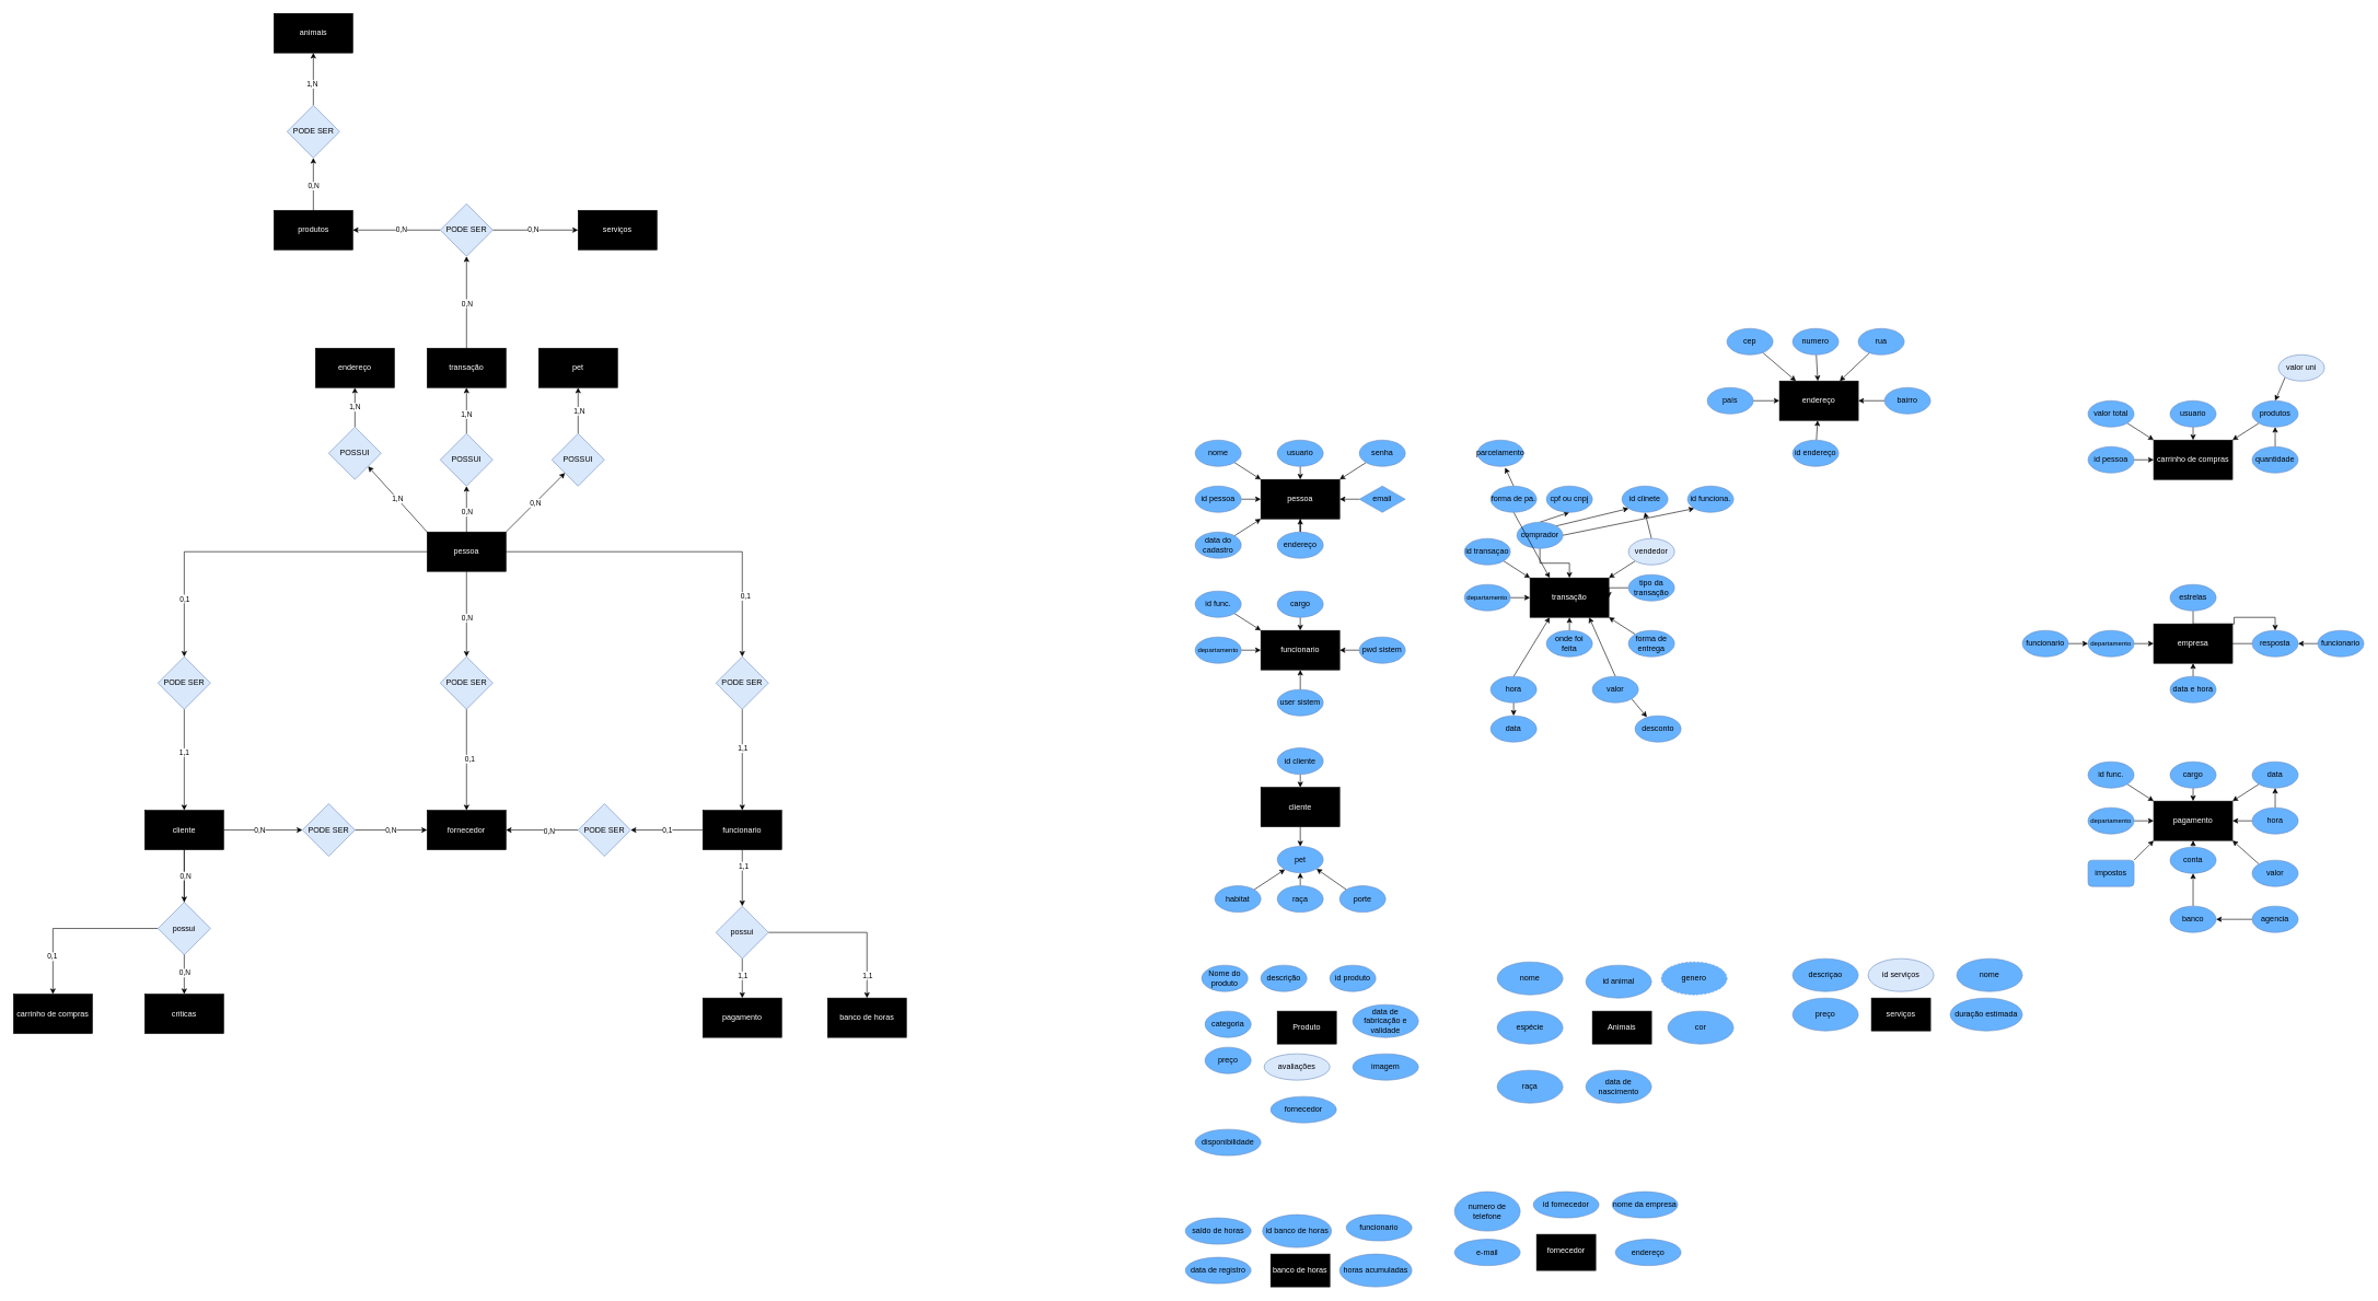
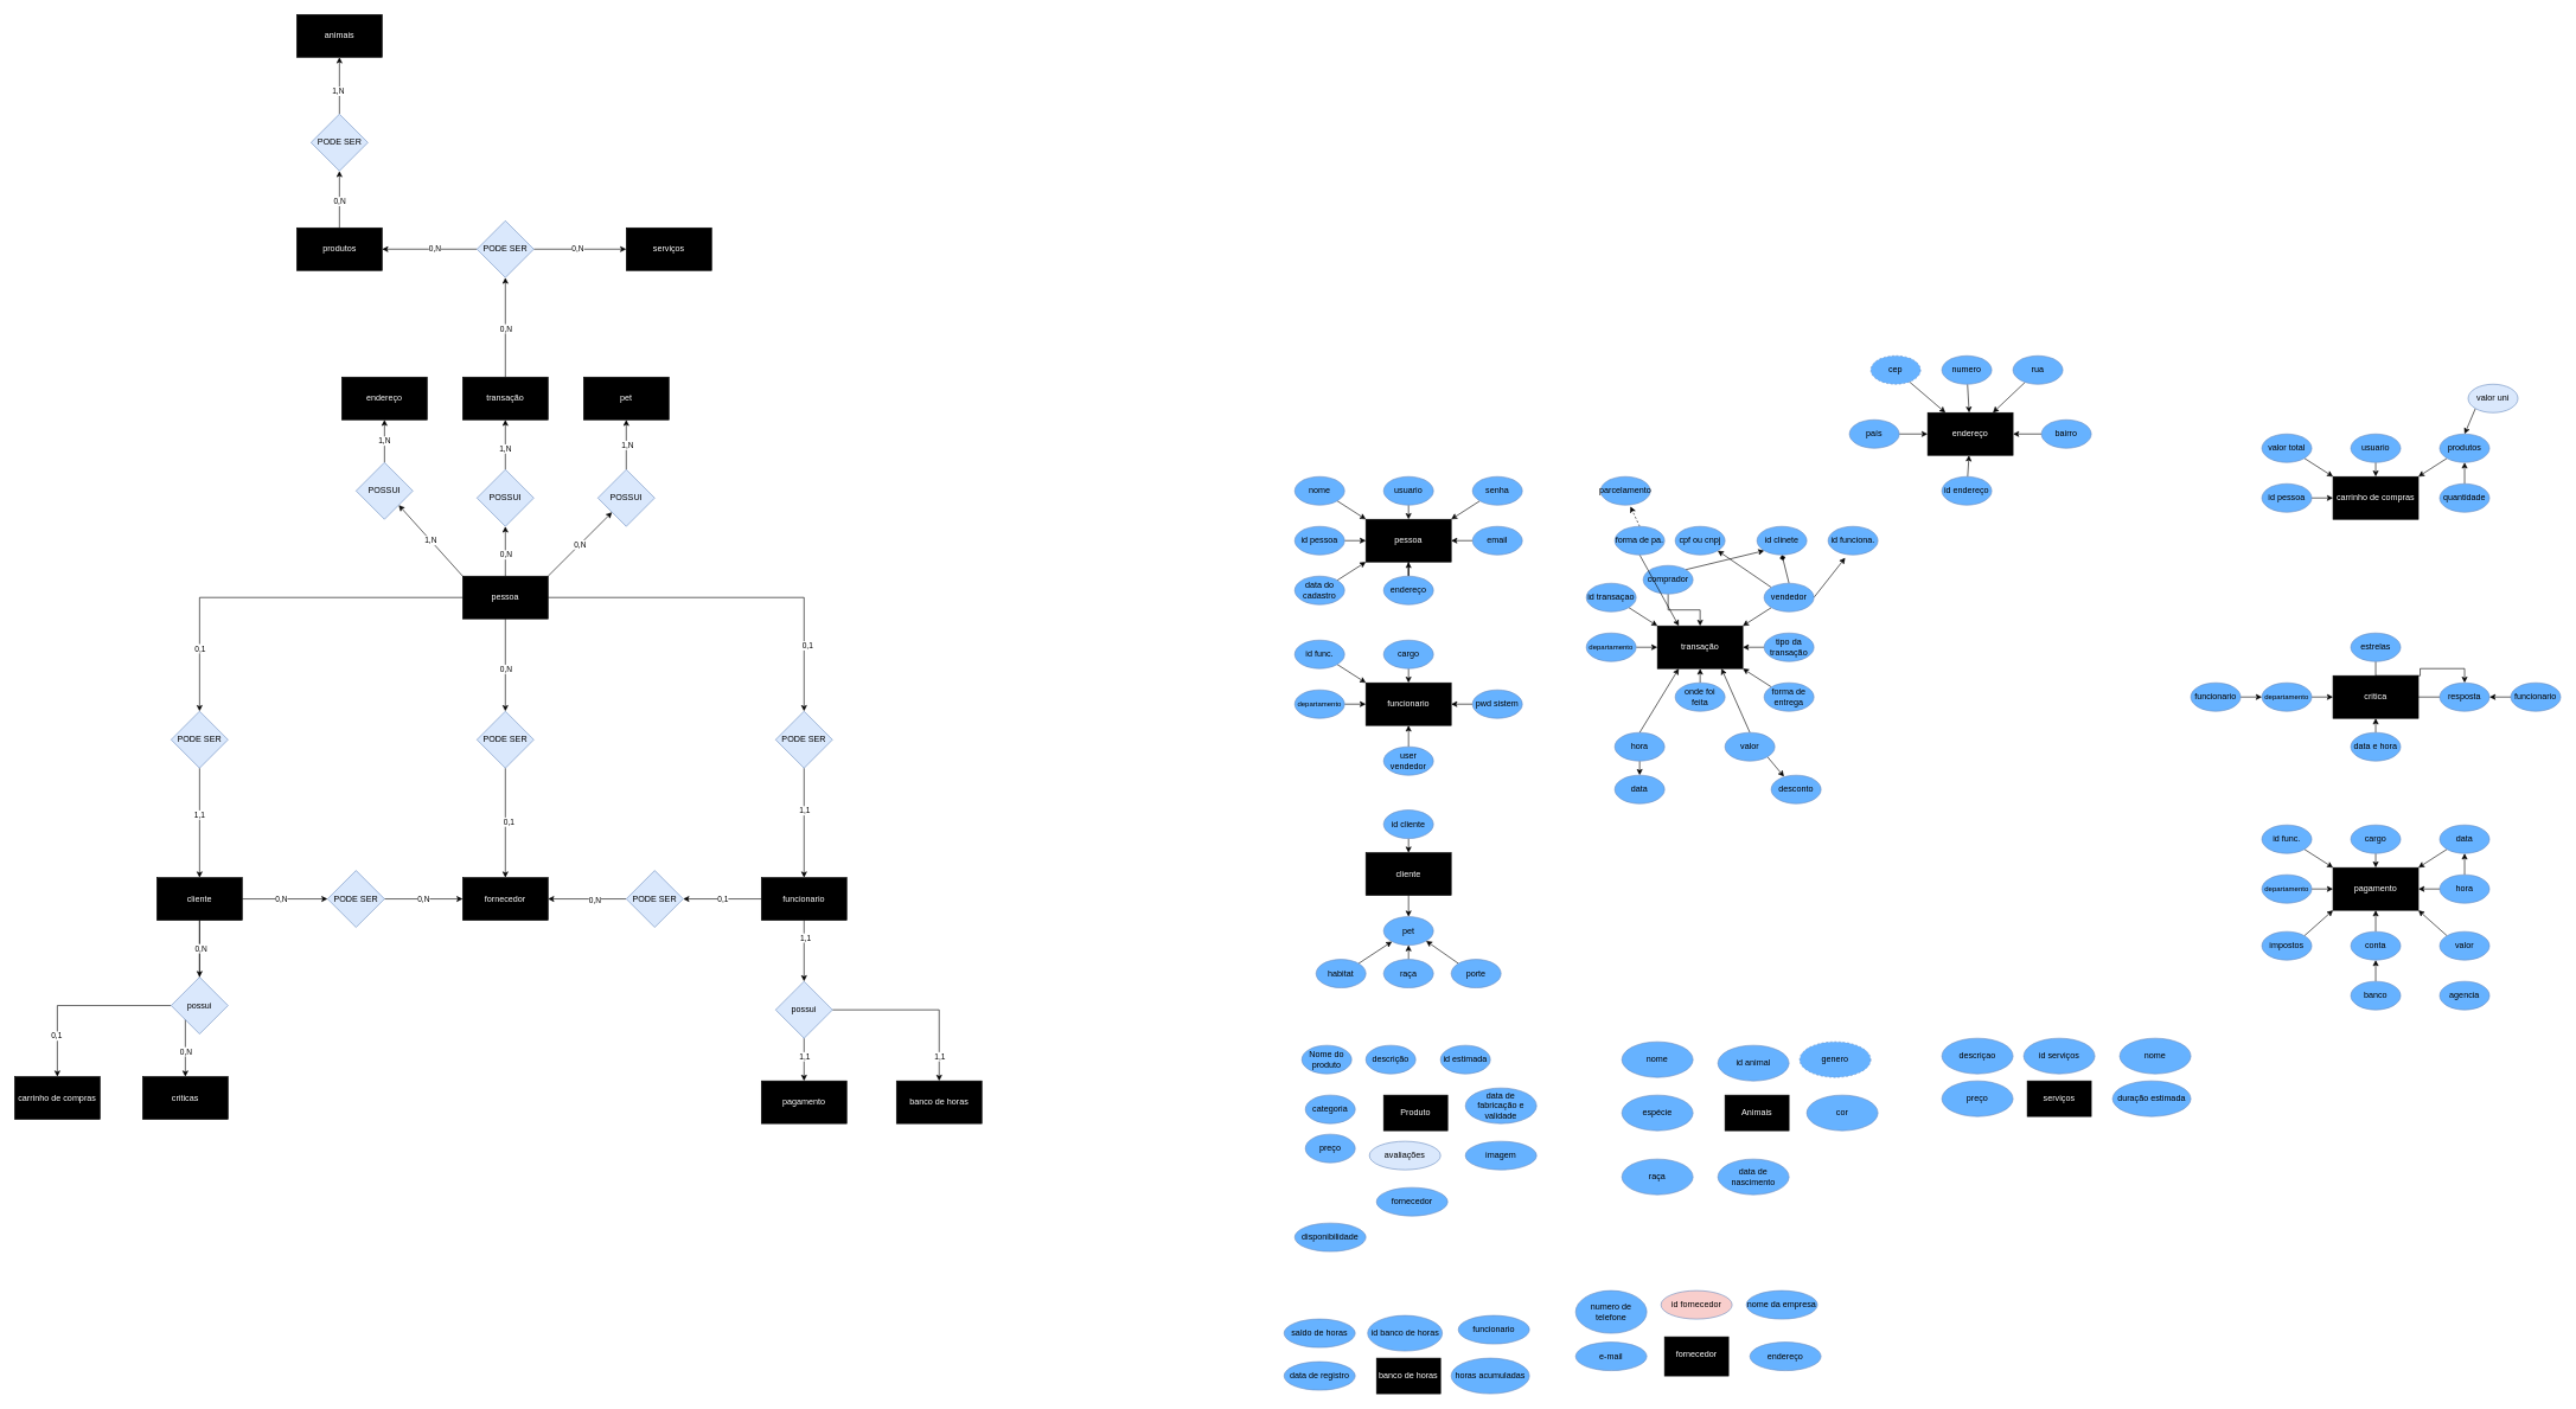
- <mxCell id="96" value="cep" style="ellipse;whiteSpace=wrap;html=1;fillColor=#66B2FF;strokeColor=#6c8ebf;" parent="1" vertex="1"><mxGeometry x="2630" y="500" width="70" height="40" as="geometry" /></mxCell>
+ <mxCell id="96" value="cep" style="ellipse;whiteSpace=wrap;html=1;fillColor=#66B2FF;strokeColor=#6c8ebf;dashed=1;" parent="1" vertex="1"><mxGeometry x="2630" y="500" width="70" height="40" as="geometry" /></mxCell>
- <mxCell id="92" style="edgeStyle=none;rounded=0;orthogonalLoop=1;jettySize=auto;html=1;exitX=0.5;exitY=0;exitDx=0;exitDy=0;entryX=0.6;entryY=1.05;entryDx=0;entryDy=0;entryPerimeter=0;" parent="1" source="93" target="94" edge="1"><mxGeometry relative="1" as="geometry" /></mxCell>
+ <mxCell id="92" style="edgeStyle=none;rounded=0;orthogonalLoop=1;jettySize=auto;html=1;exitX=0.5;exitY=0;exitDx=0;exitDy=0;entryX=0.6;entryY=1.05;entryDx=0;entryDy=0;entryPerimeter=0;dashed=1;" parent="1" source="93" target="94" edge="1"><mxGeometry relative="1" as="geometry" /></mxCell>
- <mxCell id="46" value="email" style="rhombus;whiteSpace=wrap;html=1;fillColor=#66B2FF;strokeColor=#6c8ebf;" parent="1" vertex="1"><mxGeometry x="2070" y="740" width="70" height="40" as="geometry" /></mxCell>
+ <mxCell id="46" value="email" style="ellipse;whiteSpace=wrap;html=1;fillColor=#66B2FF;strokeColor=#6c8ebf;" parent="1" vertex="1"><mxGeometry x="2070" y="740" width="70" height="40" as="geometry" /></mxCell>
- <mxCell id="63" style="edgeStyle=none;rounded=0;orthogonalLoop=1;jettySize=auto;html=1;exitX=0.5;exitY=0;exitDx=0;exitDy=0;entryX=0.5;entryY=1;entryDx=0;entryDy=0;" parent="1" source="66" target="90" edge="1"><mxGeometry relative="1" as="geometry" /></mxCell>
- <mxCell id="71" style="edgeStyle=none;rounded=0;orthogonalLoop=1;jettySize=auto;html=1;exitX=0.5;exitY=0;exitDx=0;exitDy=0;entryX=0.5;entryY=1;entryDx=0;entryDy=0;" parent="1" source="73" target="107" edge="1"><mxGeometry relative="1" as="geometry" /></mxCell>
+ <mxCell id="71" style="edgeStyle=none;rounded=0;orthogonalLoop=1;jettySize=auto;html=1;exitX=0.5;exitY=0;exitDx=0;exitDy=0;entryX=0.5;entryY=1;entryDx=0;entryDy=0;endArrow=diamond;" parent="1" source="73" target="107" edge="1"><mxGeometry relative="1" as="geometry" /></mxCell>
- <mxCell id="65" style="edgeStyle=none;rounded=0;orthogonalLoop=1;jettySize=auto;html=1;exitX=1;exitY=0.5;exitDx=0;exitDy=0;entryX=0;entryY=1;entryDx=0;entryDy=0;" parent="1" source="66" target="78" edge="1"><mxGeometry relative="1" as="geometry" /></mxCell>
+ <mxCell id="70" style="edgeStyle=none;rounded=0;orthogonalLoop=1;jettySize=auto;html=1;exitX=0;exitY=0;exitDx=0;exitDy=0;entryX=1;entryY=1;entryDx=0;entryDy=0;" parent="1" source="73" target="90" edge="1"><mxGeometry relative="1" as="geometry" /></mxCell>
+ <mxCell id="72" style="edgeStyle=none;rounded=0;orthogonalLoop=1;jettySize=auto;html=1;exitX=1;exitY=0.5;exitDx=0;exitDy=0;entryX=0.344;entryY=1.102;entryDx=0;entryDy=0;entryPerimeter=0;" parent="1" source="73" target="78" edge="1"><mxGeometry relative="1" as="geometry" /></mxCell>
- <mxCell id="73" value="vendedor" style="ellipse;whiteSpace=wrap;html=1;fillColor=#dae8fc;strokeColor=#6c8ebf;" parent="1" vertex="1"><mxGeometry x="2480" y="820" width="70" height="40" as="geometry" /></mxCell>
+ <mxCell id="73" value="vendedor" style="ellipse;whiteSpace=wrap;html=1;fillColor=#66B2FF;strokeColor=#6c8ebf;" parent="1" vertex="1"><mxGeometry x="2480" y="820" width="70" height="40" as="geometry" /></mxCell>
- <mxCell id="77" value="tipo da transação" style="ellipse;whiteSpace=wrap;html=1;fillColor=#66B2FF;strokeColor=#6c8ebf;" parent="1" vertex="1"><mxGeometry x="2480" y="875" width="70" height="40" as="geometry" /></mxCell>
+ <mxCell id="77" value="tipo da transação" style="ellipse;whiteSpace=wrap;html=1;fillColor=#66B2FF;strokeColor=#6c8ebf;" parent="1" vertex="1"><mxGeometry x="2480" y="890" width="70" height="40" as="geometry" /></mxCell>
- <mxCell id="136" value="&lt;font color=&quot;#ffffff&quot;&gt;empresa&lt;br&gt;&lt;/font&gt;" style="rounded=0;whiteSpace=wrap;html=1;fillColor=#000000;" parent="1" vertex="1"><mxGeometry x="3280" y="950" width="120" height="60" as="geometry" /></mxCell>
+ <mxCell id="136" value="&lt;font color=&quot;#ffffff&quot;&gt;critica&lt;br&gt;&lt;/font&gt;" style="rounded=0;whiteSpace=wrap;html=1;fillColor=#000000;" parent="1" vertex="1"><mxGeometry x="3280" y="950" width="120" height="60" as="geometry" /></mxCell>
- <mxCell id="246" value="user sistem" style="ellipse;whiteSpace=wrap;html=1;fillColor=#66B2FF;strokeColor=#6c8ebf;" vertex="1" parent="1"><mxGeometry x="1945" y="1050" width="70" height="40" as="geometry" /></mxCell>
+ <mxCell id="246" value="user vendedor" style="ellipse;whiteSpace=wrap;html=1;fillColor=#66B2FF;strokeColor=#6c8ebf;" vertex="1" parent="1"><mxGeometry x="1945" y="1050" width="70" height="40" as="geometry" /></mxCell>
- <mxCell id="162" value="conta" style="ellipse;whiteSpace=wrap;html=1;fillColor=#66B2FF;strokeColor=#6c8ebf;" parent="1" vertex="1"><mxGeometry x="3305" y="1290" width="70" height="40" as="geometry" /></mxCell>
+ <mxCell id="162" value="conta" style="ellipse;whiteSpace=wrap;html=1;fillColor=#66B2FF;strokeColor=#6c8ebf;" parent="1" vertex="1"><mxGeometry x="3305" y="1310" width="70" height="40" as="geometry" /></mxCell>
- <mxCell id="166" value="impostos" style="whiteSpace=wrap;html=1;fillColor=#66B2FF;strokeColor=#6c8ebf;rounded=1;" parent="1" vertex="1"><mxGeometry x="3180" y="1310" width="70" height="40" as="geometry" /></mxCell>
+ <mxCell id="166" value="impostos" style="ellipse;whiteSpace=wrap;html=1;fillColor=#66B2FF;strokeColor=#6c8ebf;" parent="1" vertex="1"><mxGeometry x="3180" y="1310" width="70" height="40" as="geometry" /></mxCell>
- <mxCell id="169" style="edgeStyle=none;rounded=0;orthogonalLoop=1;jettySize=auto;html=1;exitX=0;exitY=0.5;exitDx=0;exitDy=0;entryX=1;entryY=0.5;entryDx=0;entryDy=0;" parent="1" source="170" target="168" edge="1"><mxGeometry relative="1" as="geometry" /></mxCell>
- <mxCell id="184" value="id serviços" style="ellipse;whiteSpace=wrap;html=1;fillColor=#dae8fc;strokeColor=#6c8ebf;" parent="1" vertex="1"><mxGeometry x="2845" y="1460" width="100" height="50" as="geometry" /></mxCell>
+ <mxCell id="184" value="id serviços" style="ellipse;whiteSpace=wrap;html=1;fillColor=#66B2FF;strokeColor=#6c8ebf;" parent="1" vertex="1"><mxGeometry x="2845" y="1460" width="100" height="50" as="geometry" /></mxCell>
- <mxCell id="171" value="id produto" style="ellipse;whiteSpace=wrap;html=1;fillColor=#66B2FF;strokeColor=#6c8ebf;" parent="1" vertex="1"><mxGeometry x="2025" y="1470" width="70" height="40" as="geometry" /></mxCell>
+ <mxCell id="171" value="id estimada" style="ellipse;whiteSpace=wrap;html=1;fillColor=#66B2FF;strokeColor=#6c8ebf;" parent="1" vertex="1"><mxGeometry x="2025" y="1470" width="70" height="40" as="geometry" /></mxCell>
- <mxCell id="33" value="&lt;font color=&quot;#ffffff&quot;&gt;criticas&lt;/font&gt;" style="rounded=0;whiteSpace=wrap;html=1;fillColor=#000000;" parent="1" vertex="1"><mxGeometry x="220" y="1514" width="120" height="60" as="geometry" /></mxCell>
+ <mxCell id="33" value="&lt;font color=&quot;#ffffff&quot;&gt;criticas&lt;/font&gt;" style="rounded=0;whiteSpace=wrap;html=1;fillColor=#000000;" parent="1" vertex="1"><mxGeometry x="200" y="1514" width="120" height="60" as="geometry" /></mxCell>
- <mxCell id="196" value="id fornecedor" style="ellipse;whiteSpace=wrap;html=1;fillColor=#66B2FF;strokeColor=#6c8ebf;" parent="1" vertex="1"><mxGeometry x="2335" y="1815" width="100" height="40" as="geometry" /></mxCell>
+ <mxCell id="196" value="id fornecedor" style="ellipse;whiteSpace=wrap;html=1;fillColor=#f8cecc;strokeColor=#6c8ebf;" parent="1" vertex="1"><mxGeometry x="2335" y="1815" width="100" height="40" as="geometry" /></mxCell>
